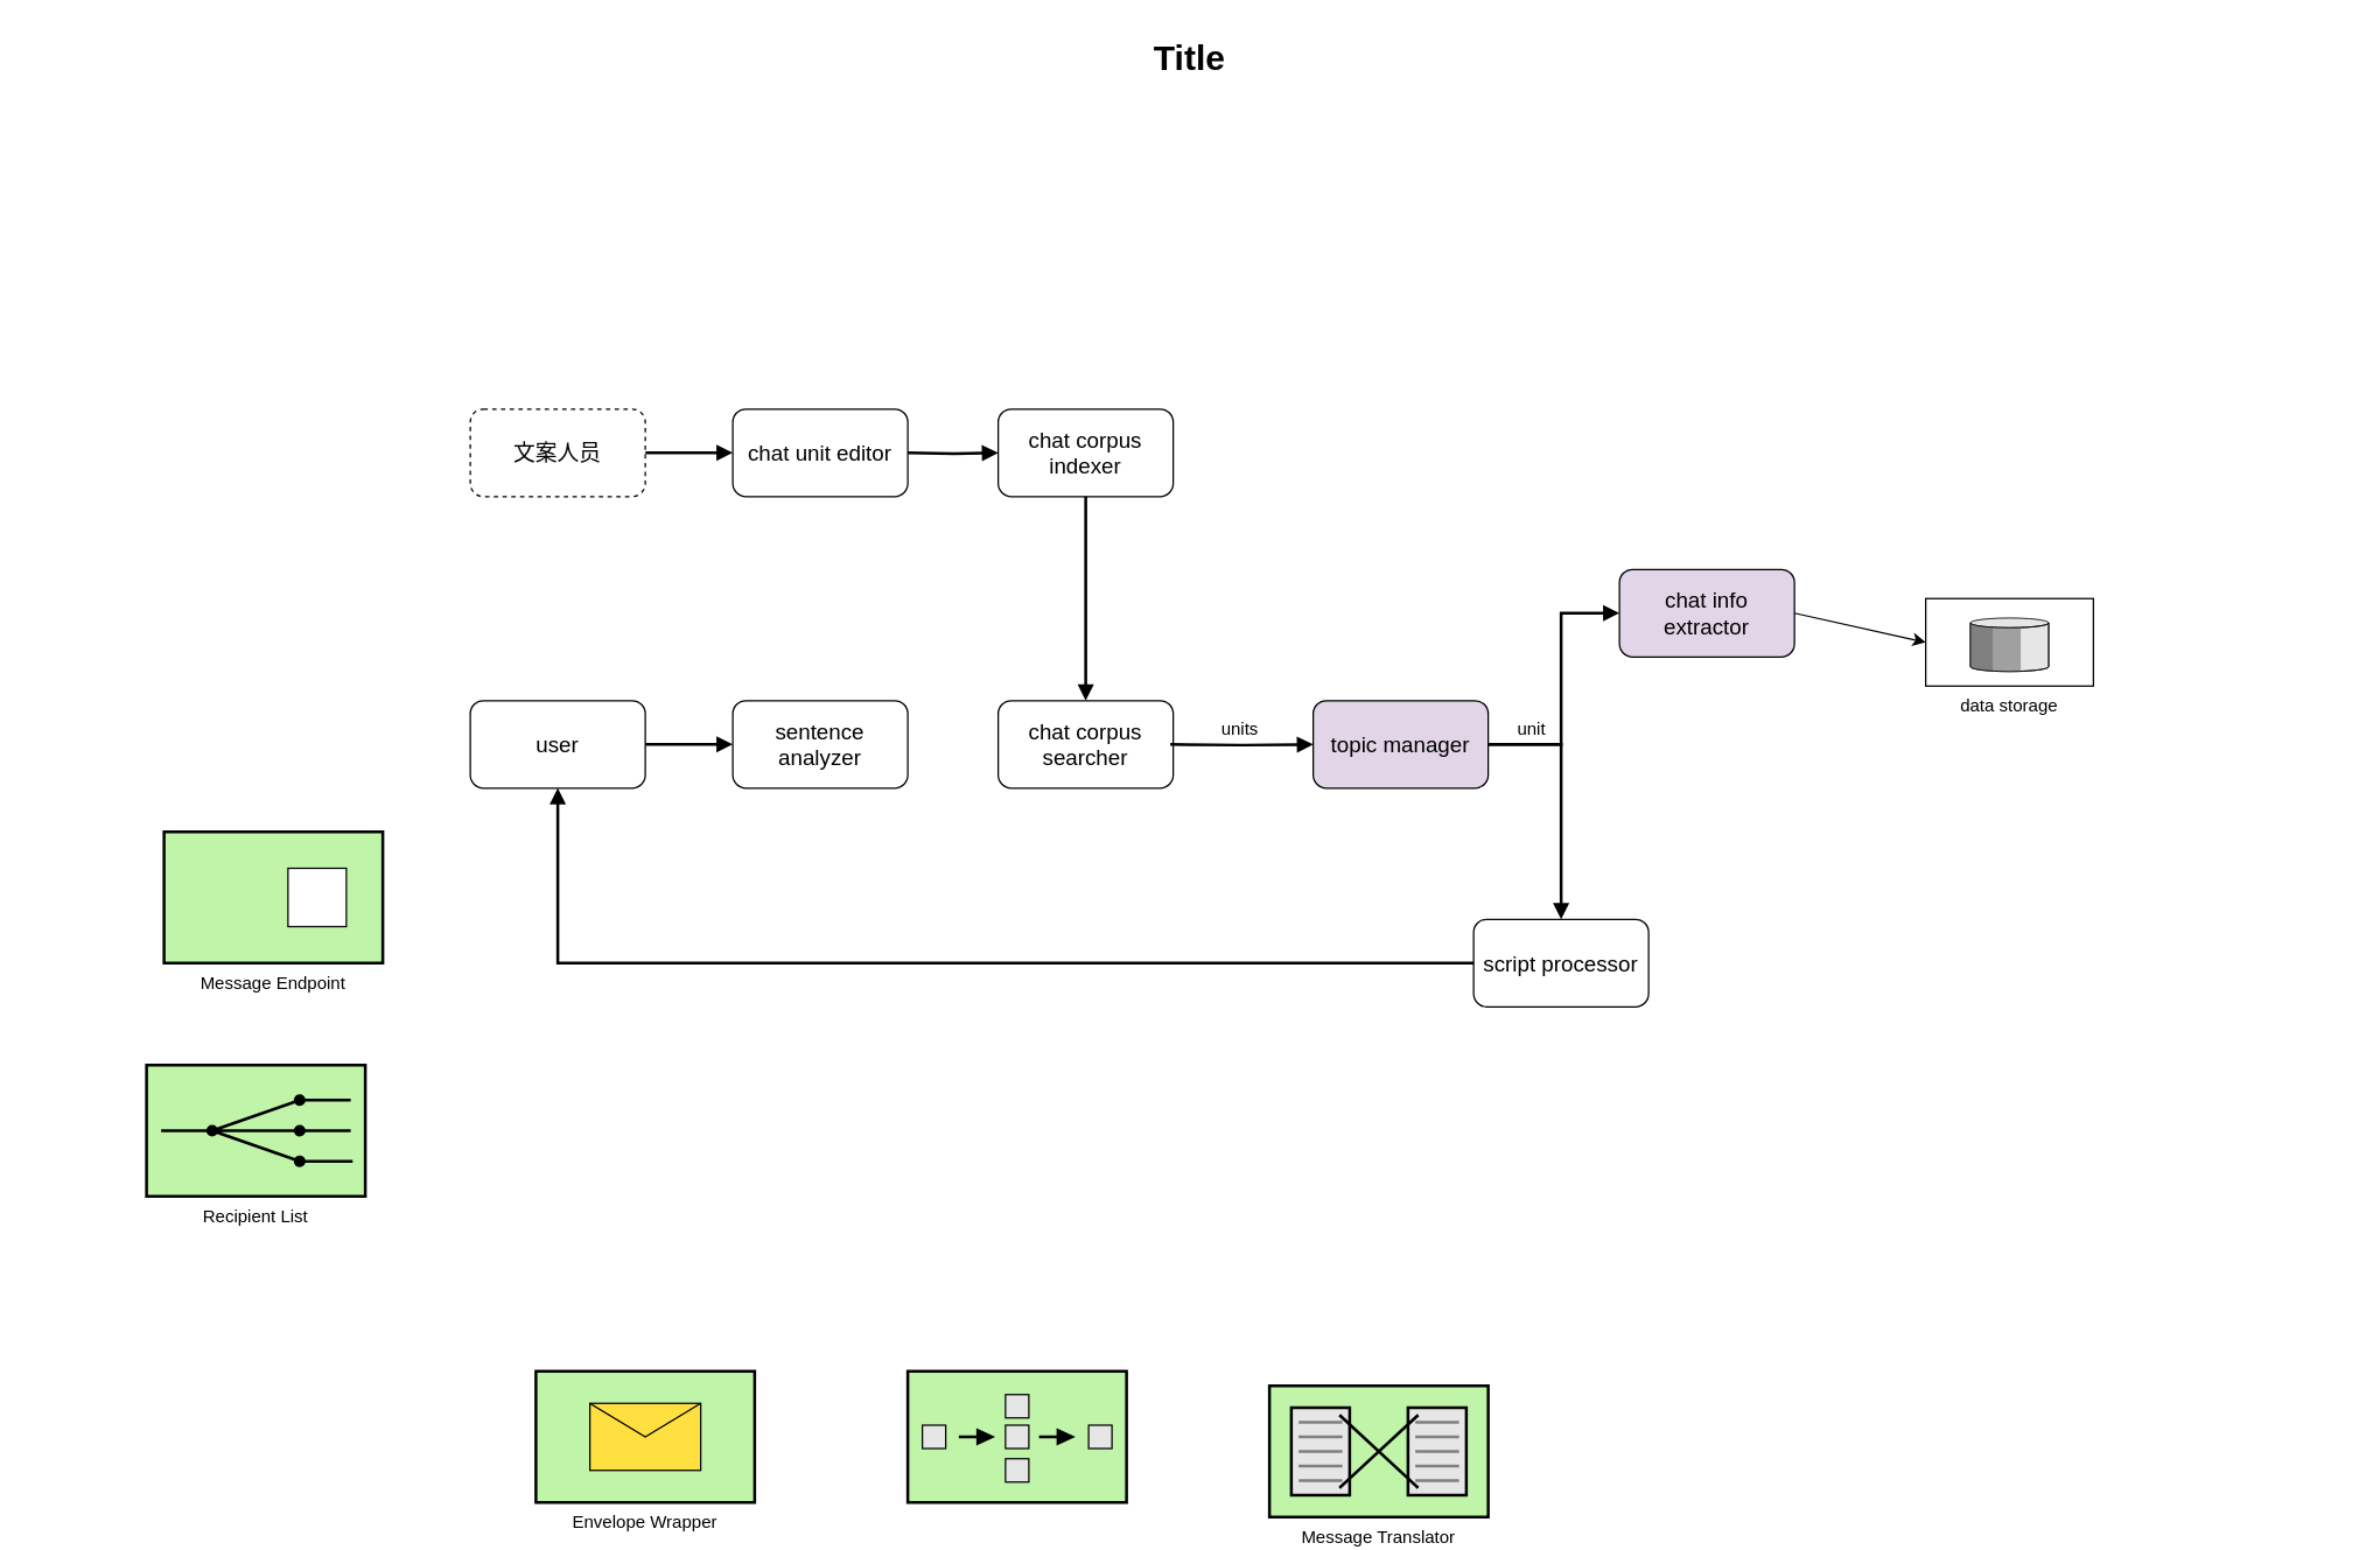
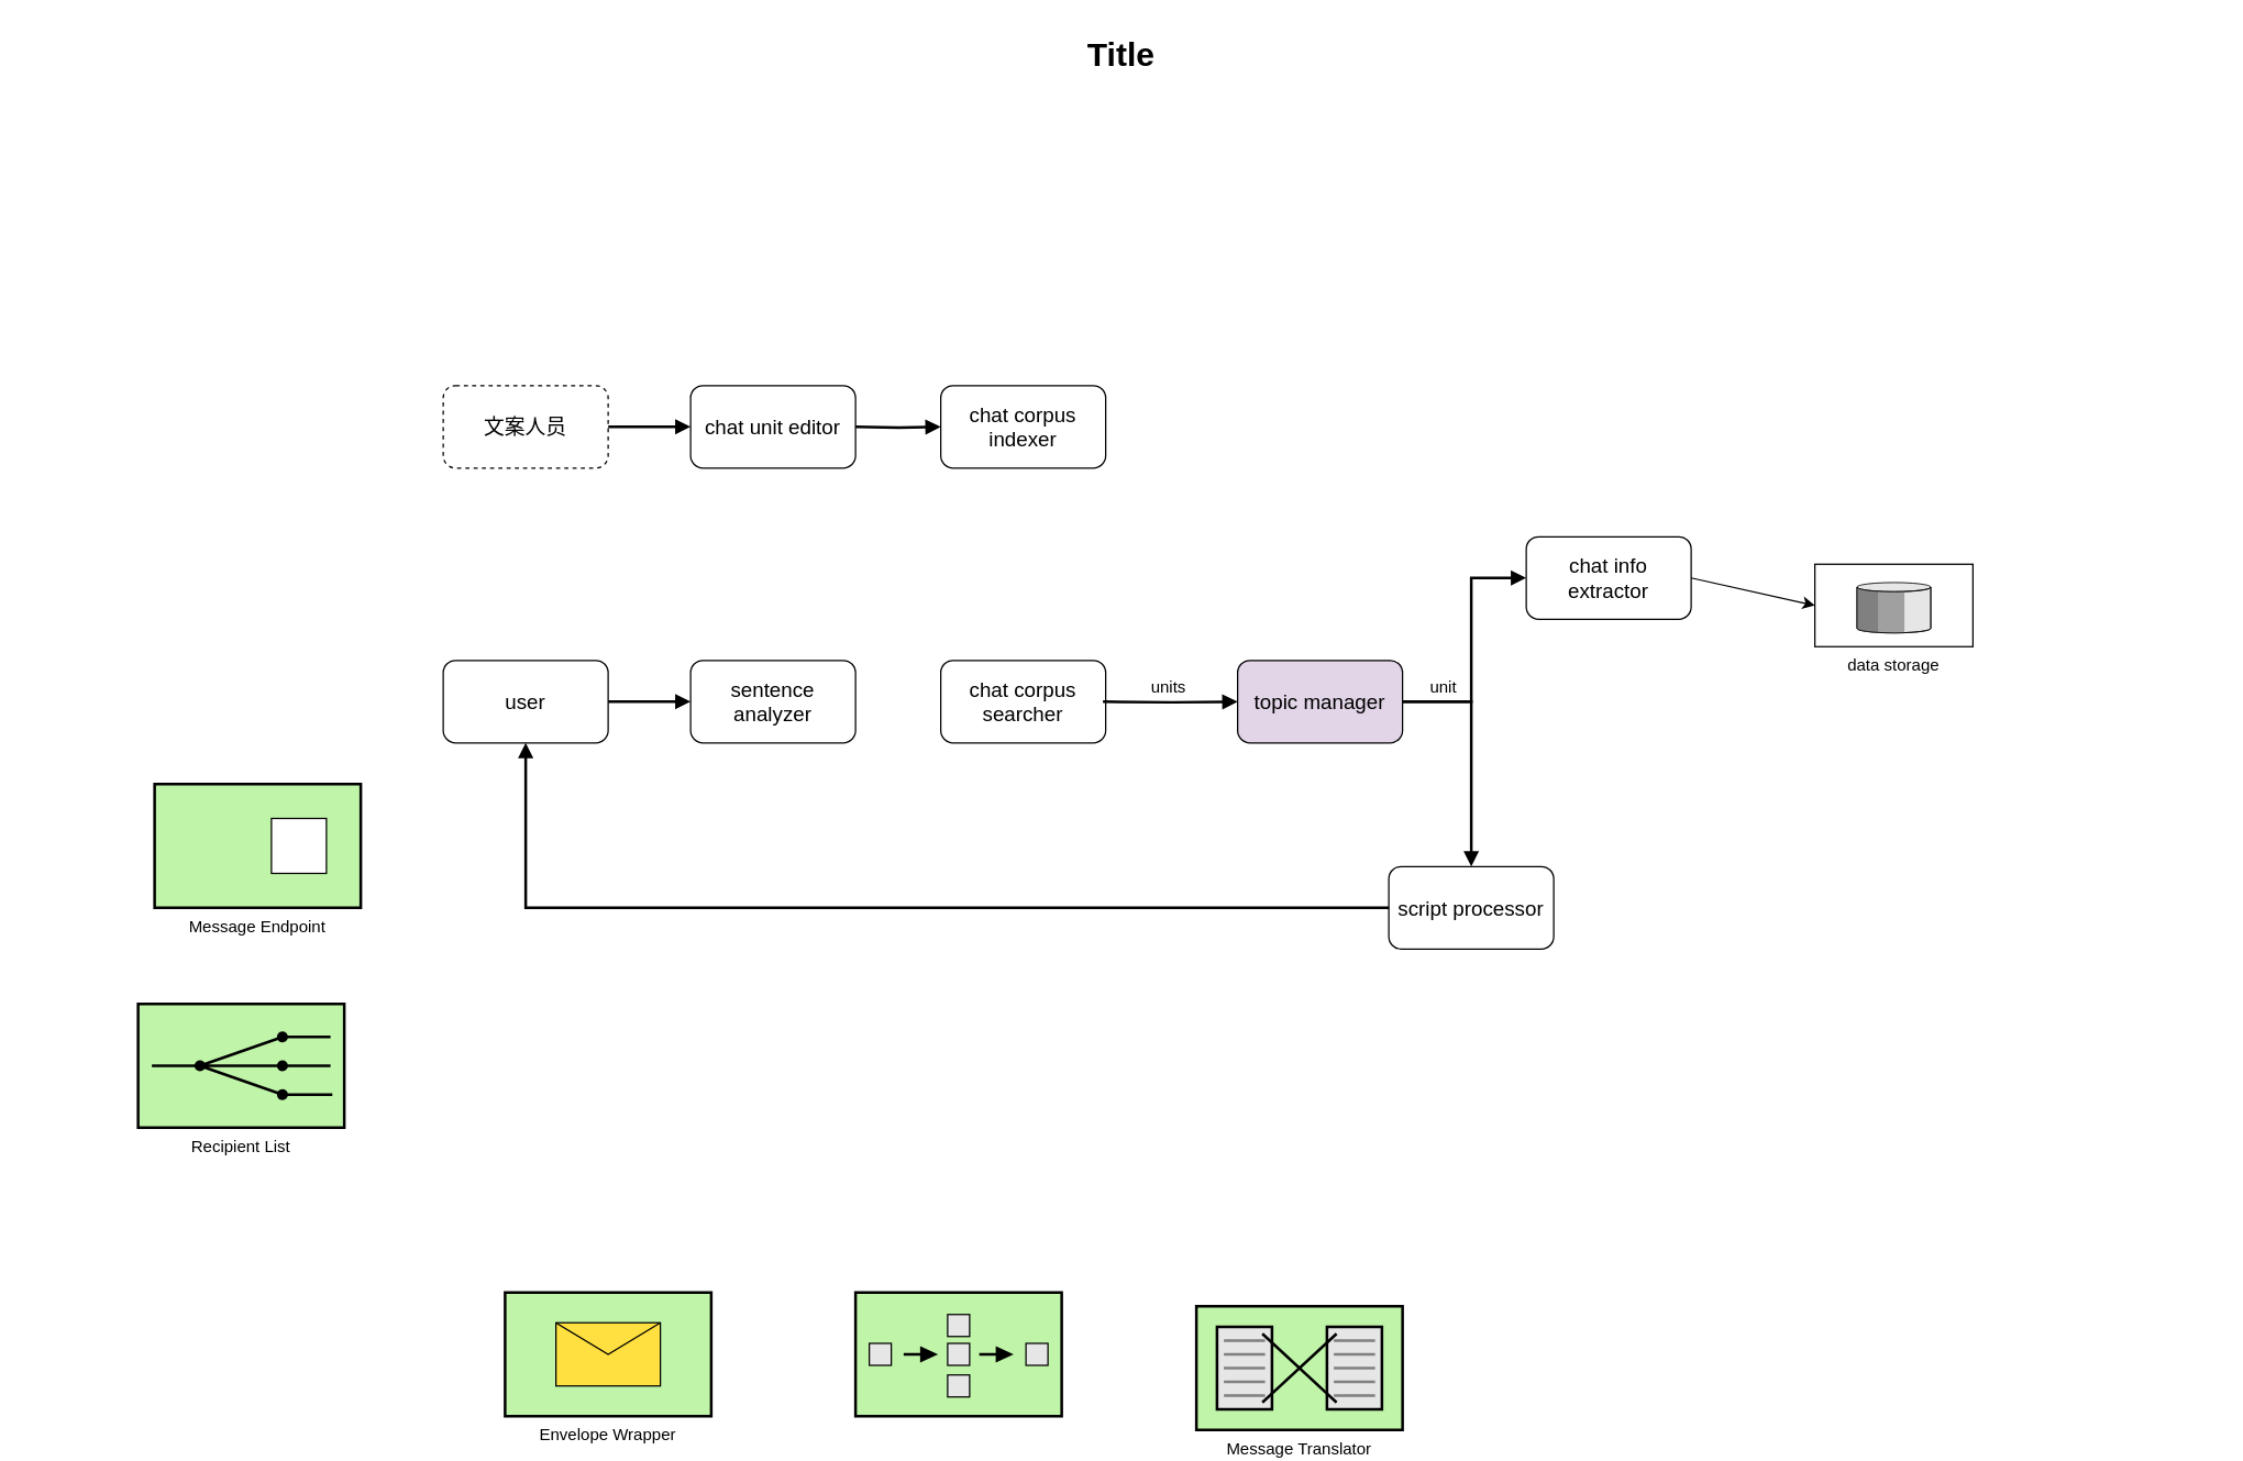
- <mxCell id="21" style="edgeStyle=orthogonalEdgeStyle;rounded=0;html=1;endArrow=block;endFill=1;jettySize=auto;orthogonalLoop=1;strokeWidth=2;startArrow=none;startFill=0;exitX=0.5;exitY=1;exitDx=0;exitDy=0;entryX=0.5;entryY=0;entryDx=0;entryDy=0;fontSize=15;" edge="1" parent="1" source="20" target="16"><mxGeometry relative="1" as="geometry"><mxPoint x="630" y="395" as="sourcePoint" /><mxPoint x="690" y="395" as="targetPoint" /></mxGeometry></mxCell>
- <mxCell id="22" value="chat info extractor" style="rounded=1;whiteSpace=wrap;html=1;fontSize=15;fillColor=#e1d5e7;" vertex="1" parent="1"><mxGeometry x="1110" y="390" width="120" height="60" as="geometry" /></mxCell>
+ <mxCell id="22" value="chat info extractor" style="rounded=1;whiteSpace=wrap;html=1;fontSize=15;" vertex="1" parent="1"><mxGeometry x="1110" y="390" width="120" height="60" as="geometry" /></mxCell>
